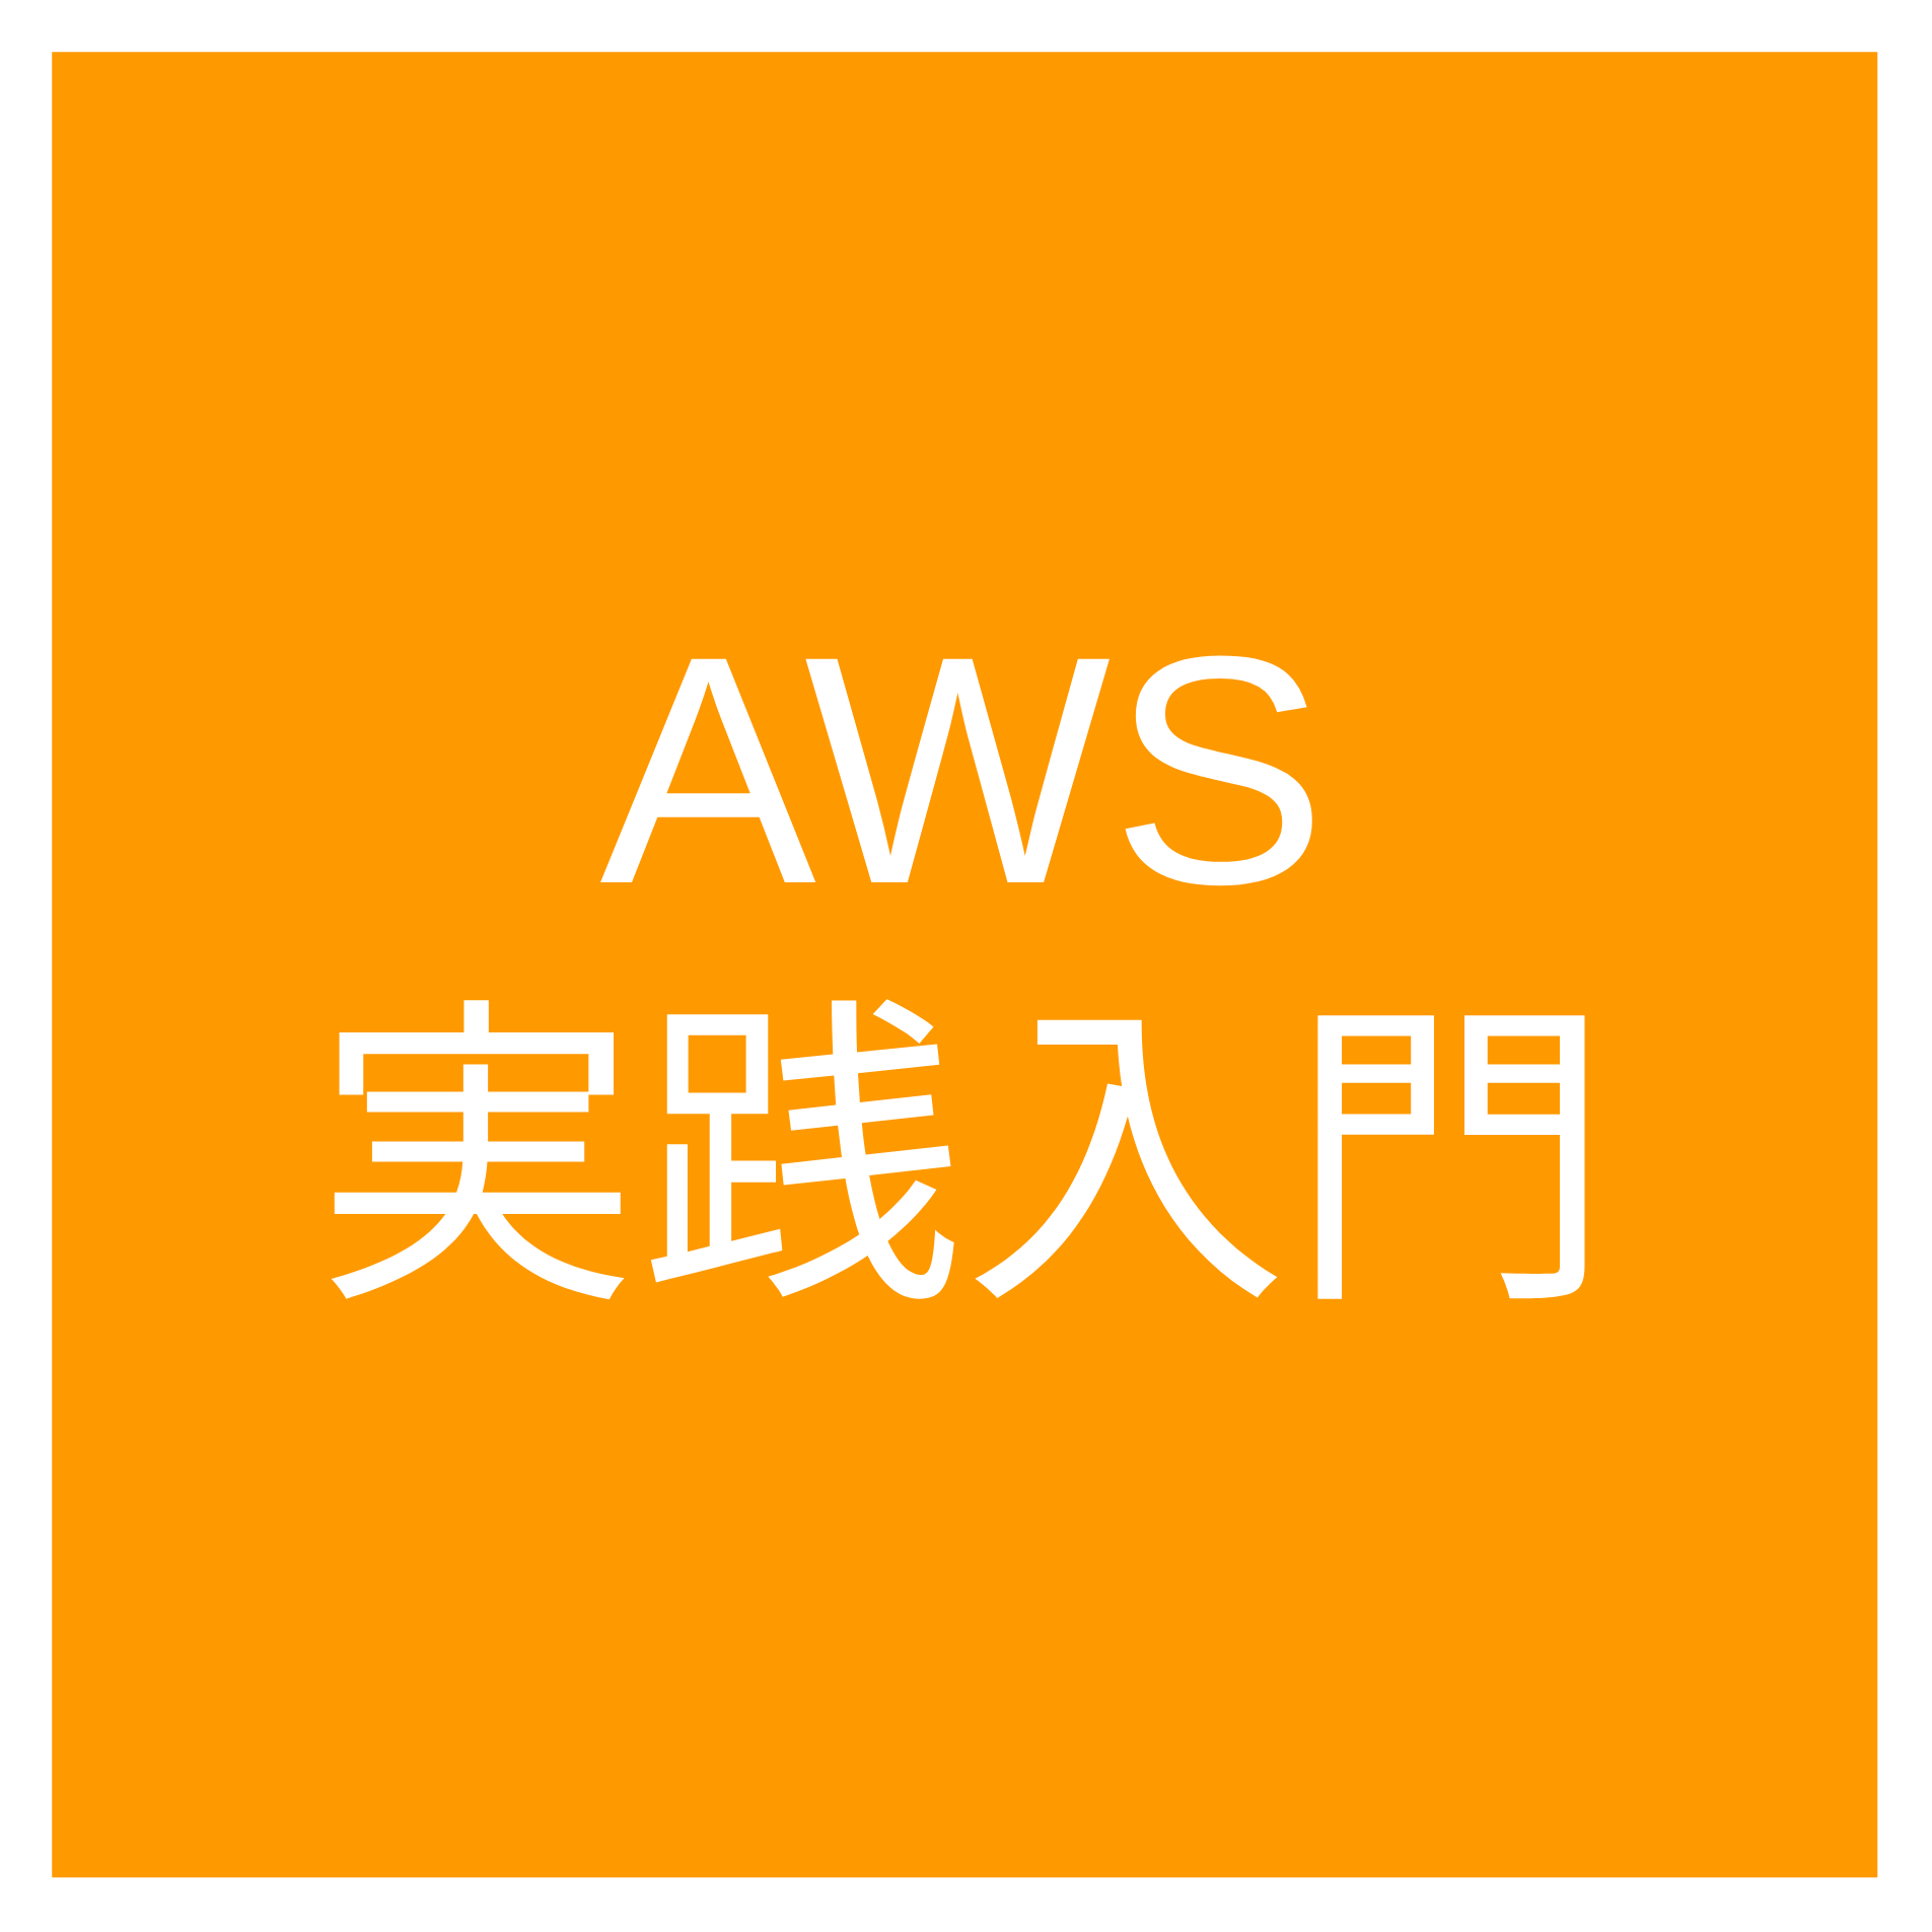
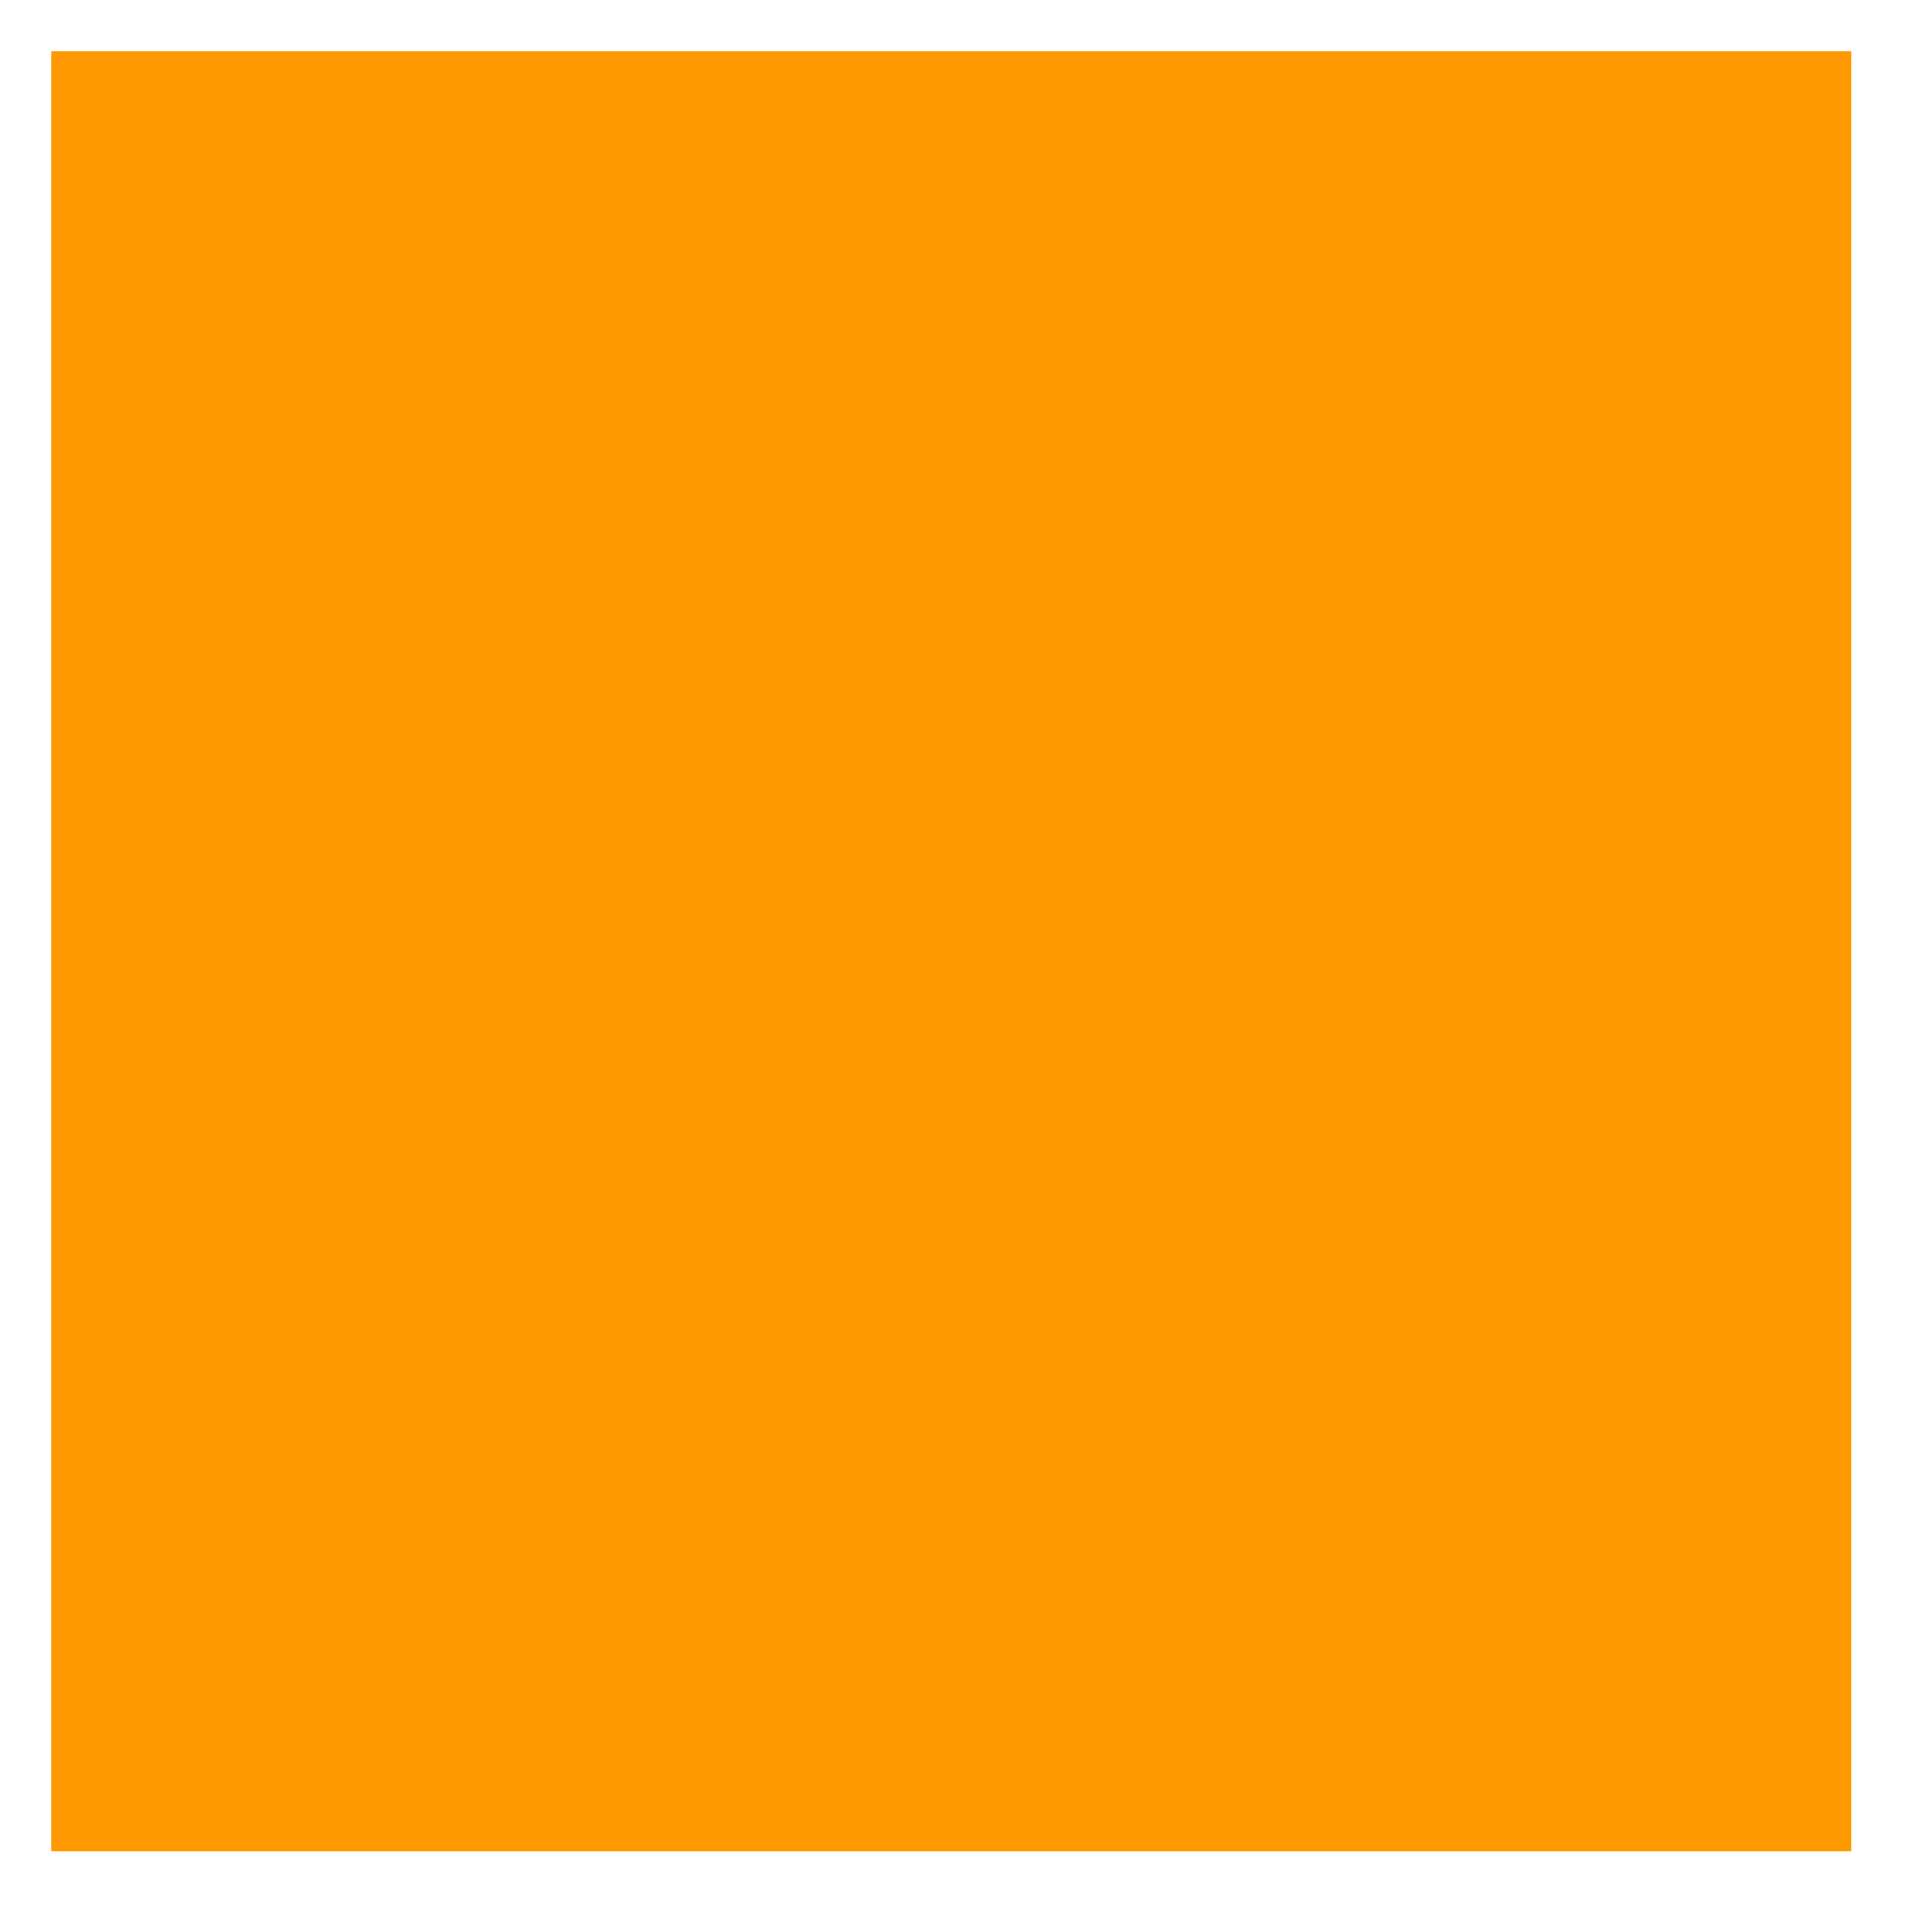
- <mxCell id="3" value="AWS&lt;br style=&quot;font-size: 128px;&quot;&gt;実践入門" style="text;html=1;strokeColor=none;fillColor=none;align=center;verticalAlign=middle;whiteSpace=wrap;rounded=0;fontColor=#FFFFFF;fontSize=128;" parent="1" vertex="1"><mxGeometry x="60" y="60" width="640" height="640" as="geometry" /></mxCell>
